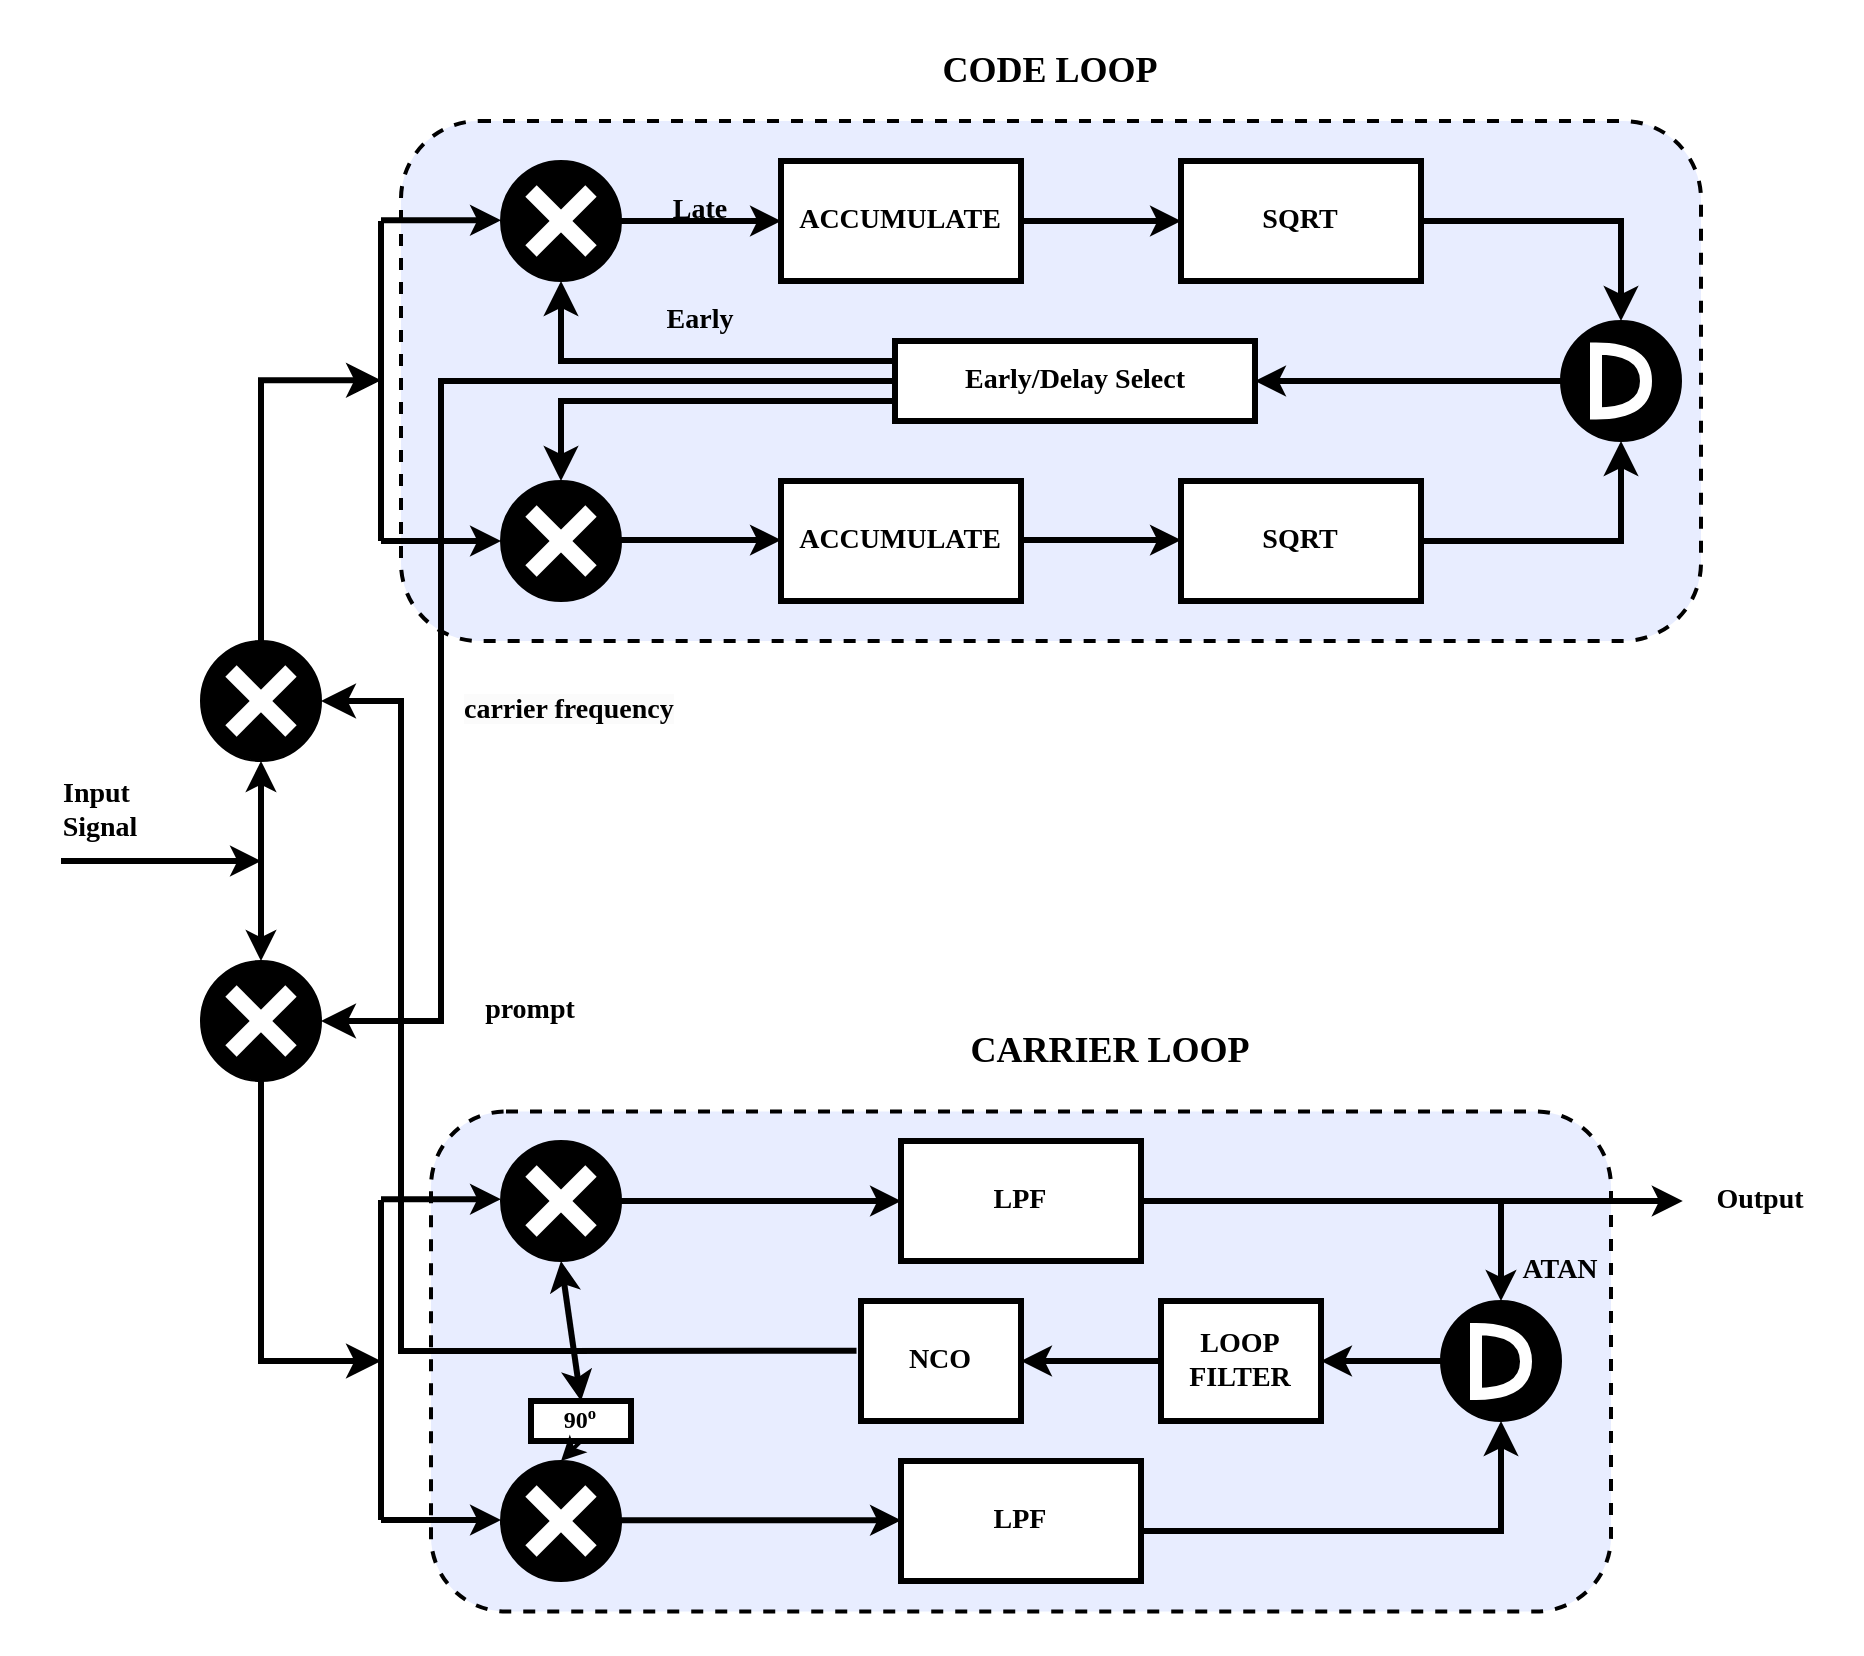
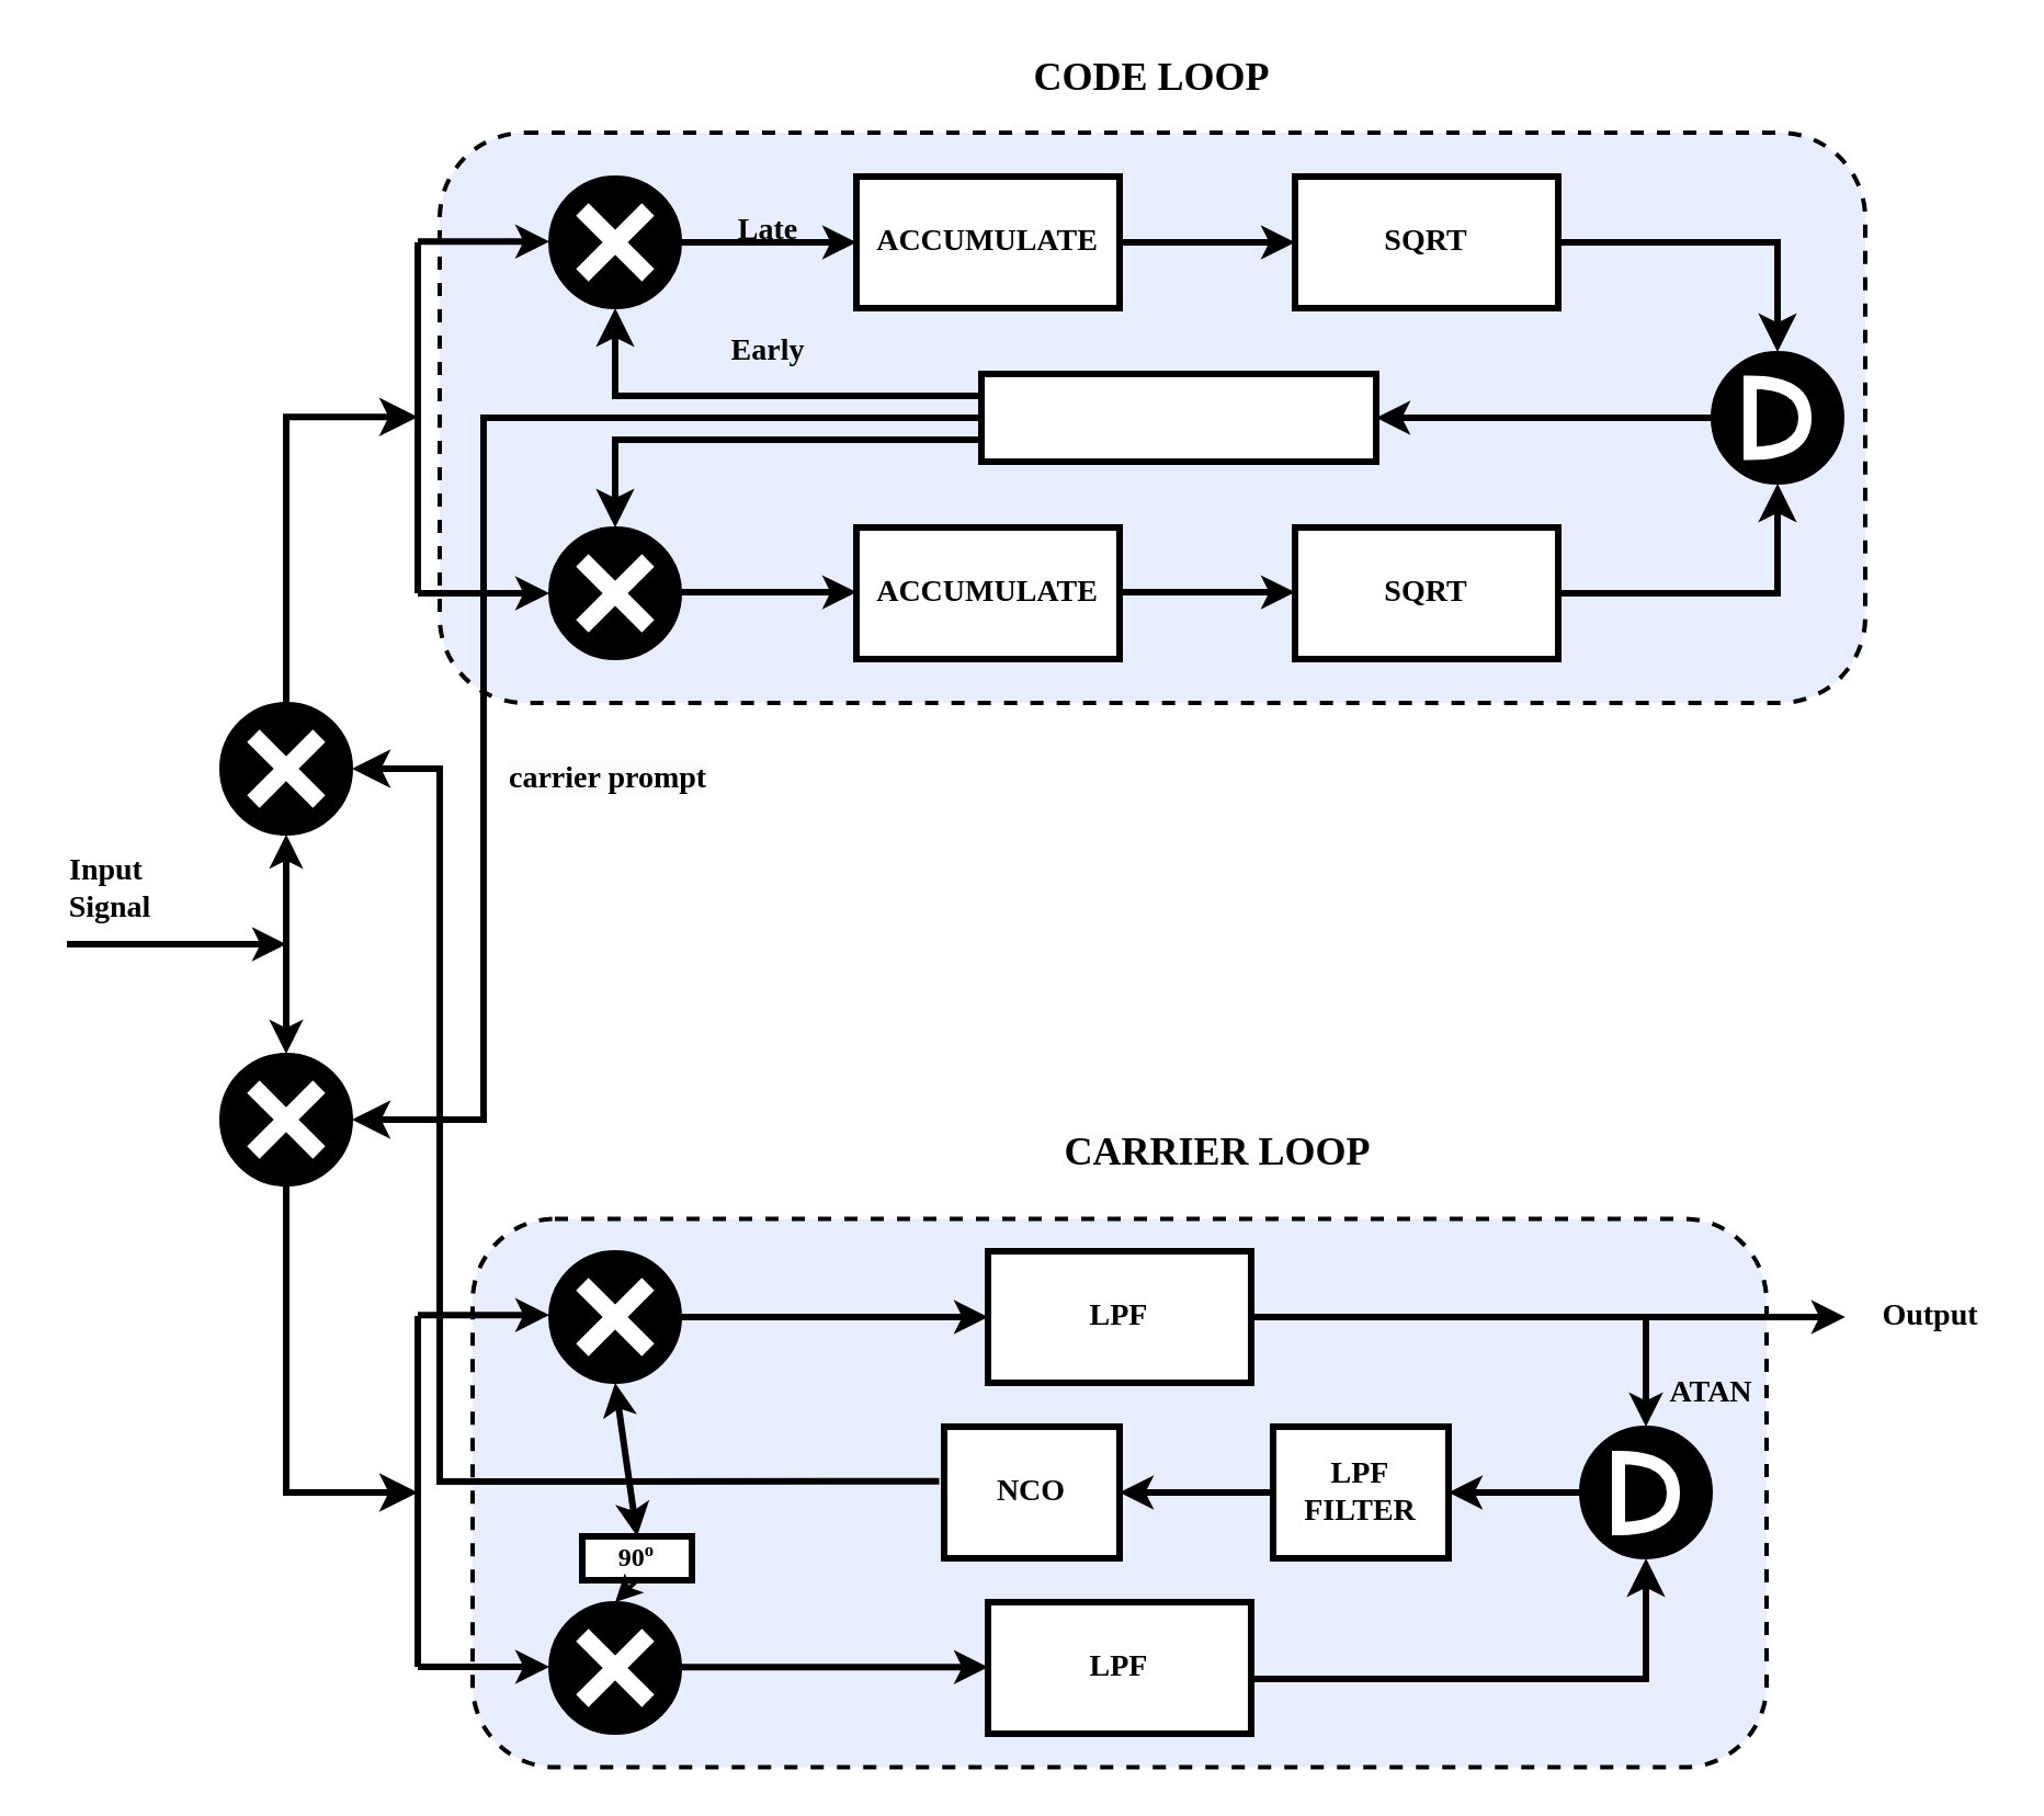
- <mxCell id="71" value="&lt;font face=&quot;Times New Roman&quot; style=&quot;font-size: 14px;&quot;&gt;&lt;b&gt;Early/Delay Select&lt;/b&gt;&lt;/font&gt;" style="text;html=1;align=center;verticalAlign=middle;whiteSpace=wrap;rounded=0;" vertex="1" parent="1"><mxGeometry x="474.5" y="175" width="125" height="30" as="geometry" /></mxCell>
- <mxCell id="67" value="&lt;b style=&quot;border-color: var(--border-color); color: rgb(0, 0, 0); font-family: &amp;quot;Times New Roman&amp;quot;; font-size: 14px; font-style: normal; font-variant-ligatures: normal; font-variant-caps: normal; letter-spacing: normal; orphans: 2; text-align: center; text-indent: 0px; text-transform: none; widows: 2; word-spacing: 0px; -webkit-text-stroke-width: 0px; background-color: rgb(251, 251, 251); text-decoration-thickness: initial; text-decoration-style: initial; text-decoration-color: initial;&quot;&gt;carrier frequency&lt;/b&gt;" style="text;whiteSpace=wrap;html=1;" vertex="1" parent="1"><mxGeometry x="230" y="340" width="120" height="40" as="geometry" /></mxCell>
+ <mxCell id="67" value="&lt;b style=&quot;border-color: var(--border-color); color: rgb(0, 0, 0); font-family: &amp;quot;Times New Roman&amp;quot;; font-size: 14px; font-style: normal; font-variant-ligatures: normal; font-variant-caps: normal; letter-spacing: normal; orphans: 2; text-align: center; text-indent: 0px; text-transform: none; widows: 2; word-spacing: 0px; -webkit-text-stroke-width: 0px; background-color: rgb(251, 251, 251); text-decoration-thickness: initial; text-decoration-style: initial; text-decoration-color: initial;&quot;&gt;carrier prompt&lt;/b&gt;" style="text;whiteSpace=wrap;html=1;" vertex="1" parent="1"><mxGeometry x="230" y="340" width="120" height="40" as="geometry" /></mxCell>
- <mxCell id="66" value="&lt;b style=&quot;border-color: var(--border-color); font-family: &amp;quot;Times New Roman&amp;quot;; font-size: 14px;&quot;&gt;prompt&lt;/b&gt;" style="text;html=1;align=center;verticalAlign=middle;whiteSpace=wrap;rounded=0;" vertex="1" parent="1"><mxGeometry x="235" y="490" width="60" height="30" as="geometry" /></mxCell>
- <mxCell id="76" value="&lt;div&gt;&lt;font face=&quot;Times New Roman&quot;&gt;&lt;b&gt;&lt;font style=&quot;font-size: 14px;&quot;&gt;LOOP&lt;/font&gt;&lt;/b&gt;&lt;/font&gt;&lt;/div&gt;&lt;div&gt;&lt;font style=&quot;font-size: 14px;&quot; face=&quot;Times New Roman&quot;&gt;&lt;b&gt;FILTER&lt;/b&gt;&lt;b&gt;&lt;br&gt;&lt;/b&gt;&lt;/font&gt;&lt;/div&gt;" style="text;html=1;align=center;verticalAlign=middle;whiteSpace=wrap;rounded=0;" vertex="1" parent="1"><mxGeometry x="590" y="665" width="60" height="30" as="geometry" /></mxCell>
+ <mxCell id="76" value="&lt;div&gt;&lt;font face=&quot;Times New Roman&quot;&gt;&lt;b&gt;&lt;font style=&quot;font-size: 14px;&quot;&gt;LPF&lt;/font&gt;&lt;/b&gt;&lt;/font&gt;&lt;/div&gt;&lt;div&gt;&lt;font style=&quot;font-size: 14px;&quot; face=&quot;Times New Roman&quot;&gt;&lt;b&gt;FILTER&lt;/b&gt;&lt;b&gt;&lt;br&gt;&lt;/b&gt;&lt;/font&gt;&lt;/div&gt;" style="text;html=1;align=center;verticalAlign=middle;whiteSpace=wrap;rounded=0;" vertex="1" parent="1"><mxGeometry x="590" y="665" width="60" height="30" as="geometry" /></mxCell>
